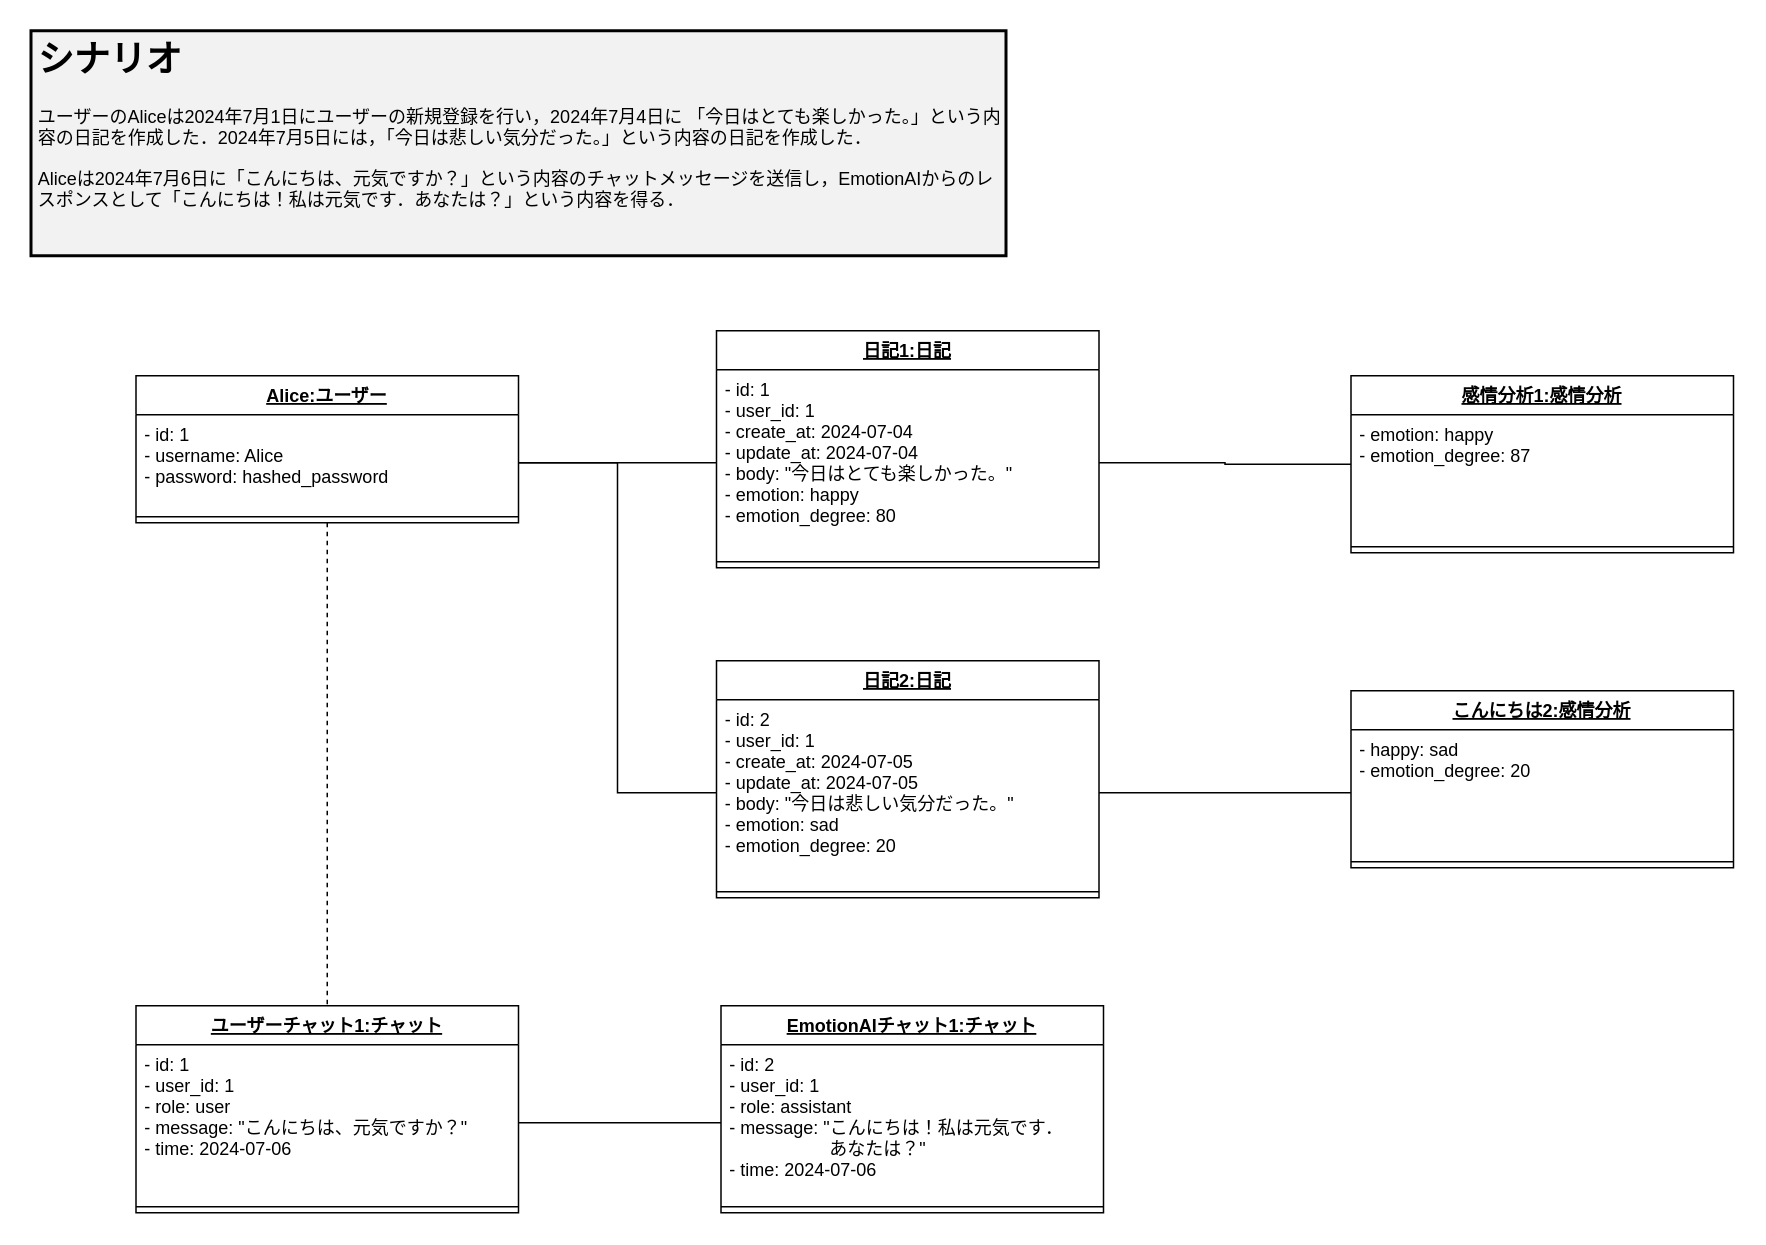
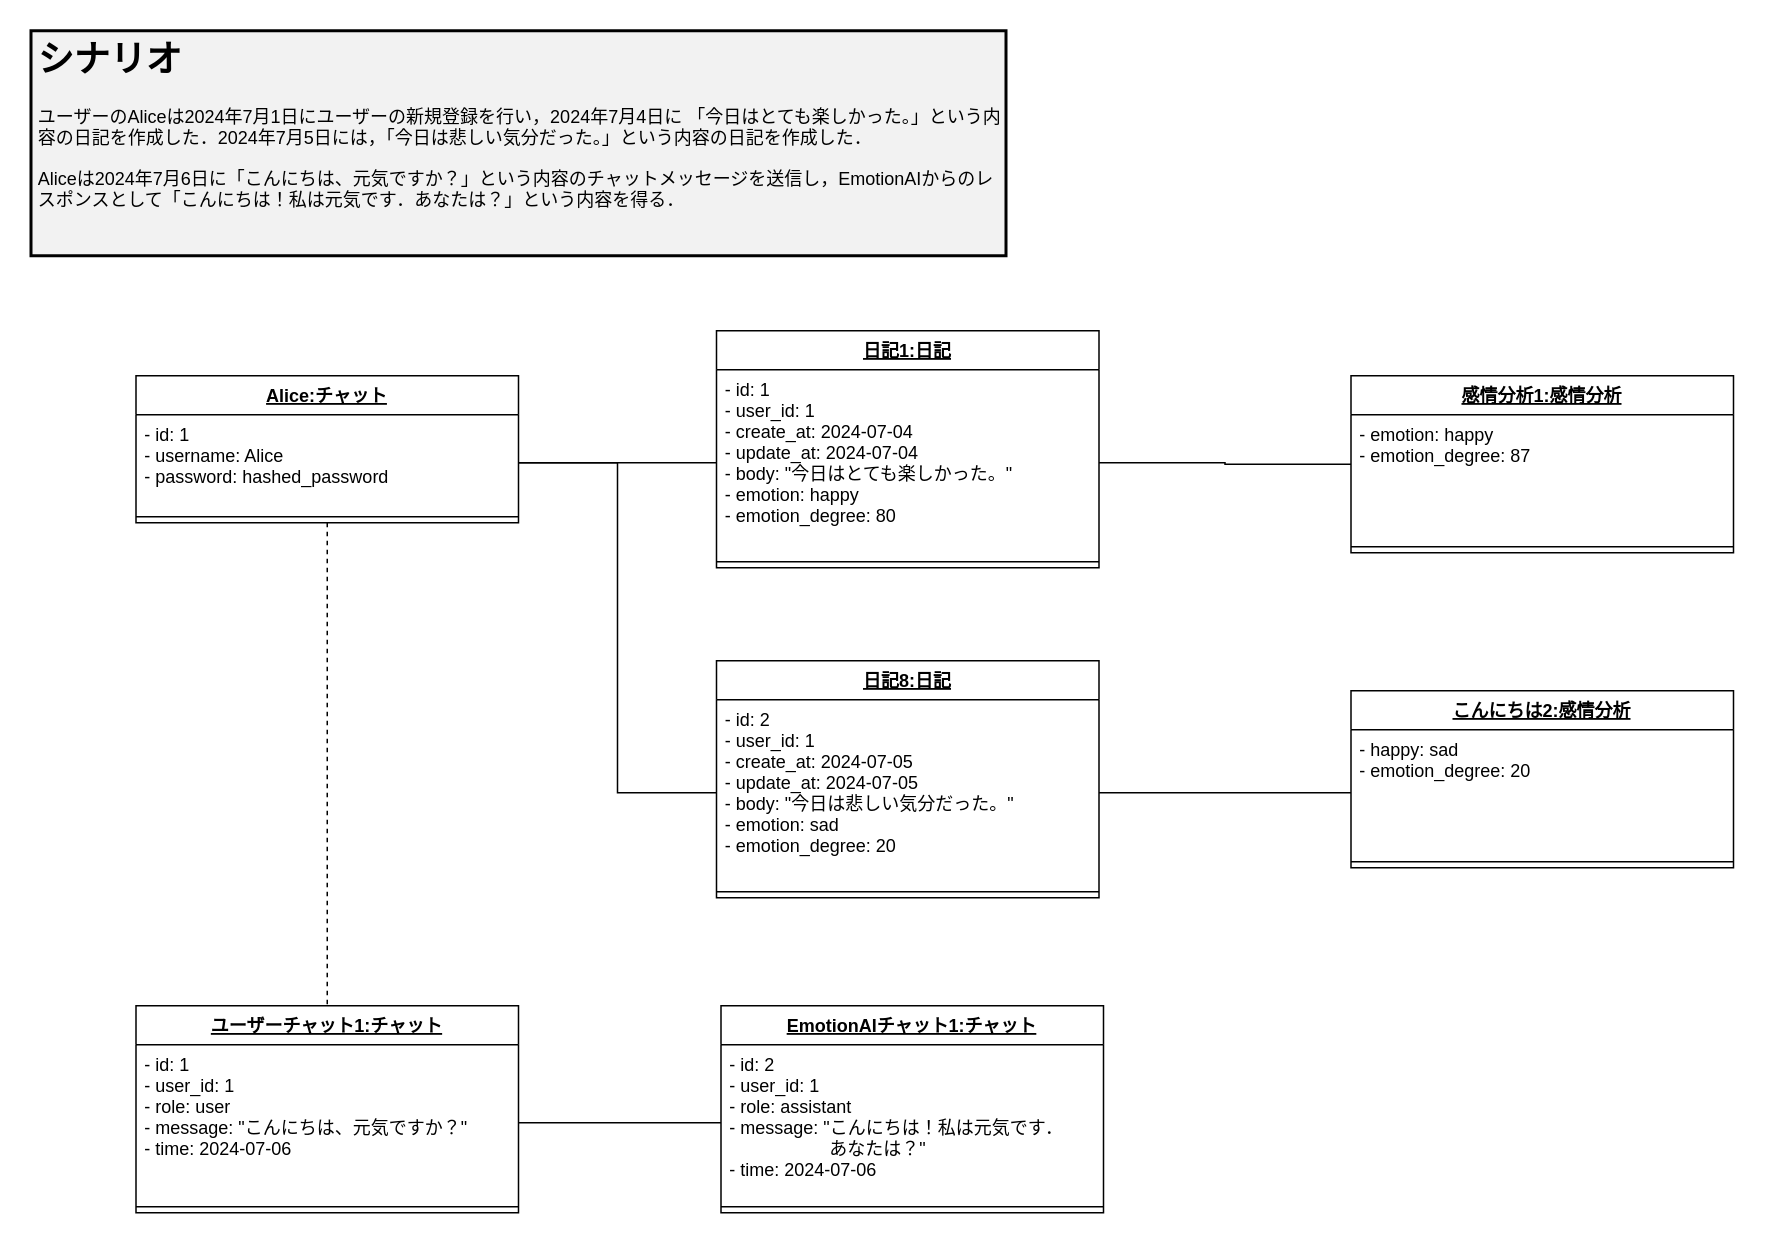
- <mxCell id="3" value="Alice:ユーザー" style="swimlane;fontStyle=5;align=center;verticalAlign=top;childLayout=stackLayout;horizontal=1;startSize=26;horizontalStack=0;resizeParent=1;resizeParentMax=0;resizeLast=0;collapsible=1;marginBottom=0;" vertex="1" parent="1"><mxGeometry x="90" y="250" width="255" height="98" as="geometry" /></mxCell>
+ <mxCell id="3" value="Alice:チャット" style="swimlane;fontStyle=5;align=center;verticalAlign=top;childLayout=stackLayout;horizontal=1;startSize=26;horizontalStack=0;resizeParent=1;resizeParentMax=0;resizeLast=0;collapsible=1;marginBottom=0;" vertex="1" parent="1"><mxGeometry x="90" y="250" width="255" height="98" as="geometry" /></mxCell>
- <mxCell id="12" value="日記2:日記" style="swimlane;fontStyle=5;align=center;verticalAlign=top;childLayout=stackLayout;horizontal=1;startSize=26;horizontalStack=0;resizeParent=1;resizeParentMax=0;resizeLast=0;collapsible=1;marginBottom=0;" vertex="1" parent="1"><mxGeometry x="477" y="440" width="255" height="158" as="geometry" /></mxCell>
+ <mxCell id="12" value="日記8:日記" style="swimlane;fontStyle=5;align=center;verticalAlign=top;childLayout=stackLayout;horizontal=1;startSize=26;horizontalStack=0;resizeParent=1;resizeParentMax=0;resizeLast=0;collapsible=1;marginBottom=0;" vertex="1" parent="1"><mxGeometry x="477" y="440" width="255" height="158" as="geometry" /></mxCell>
